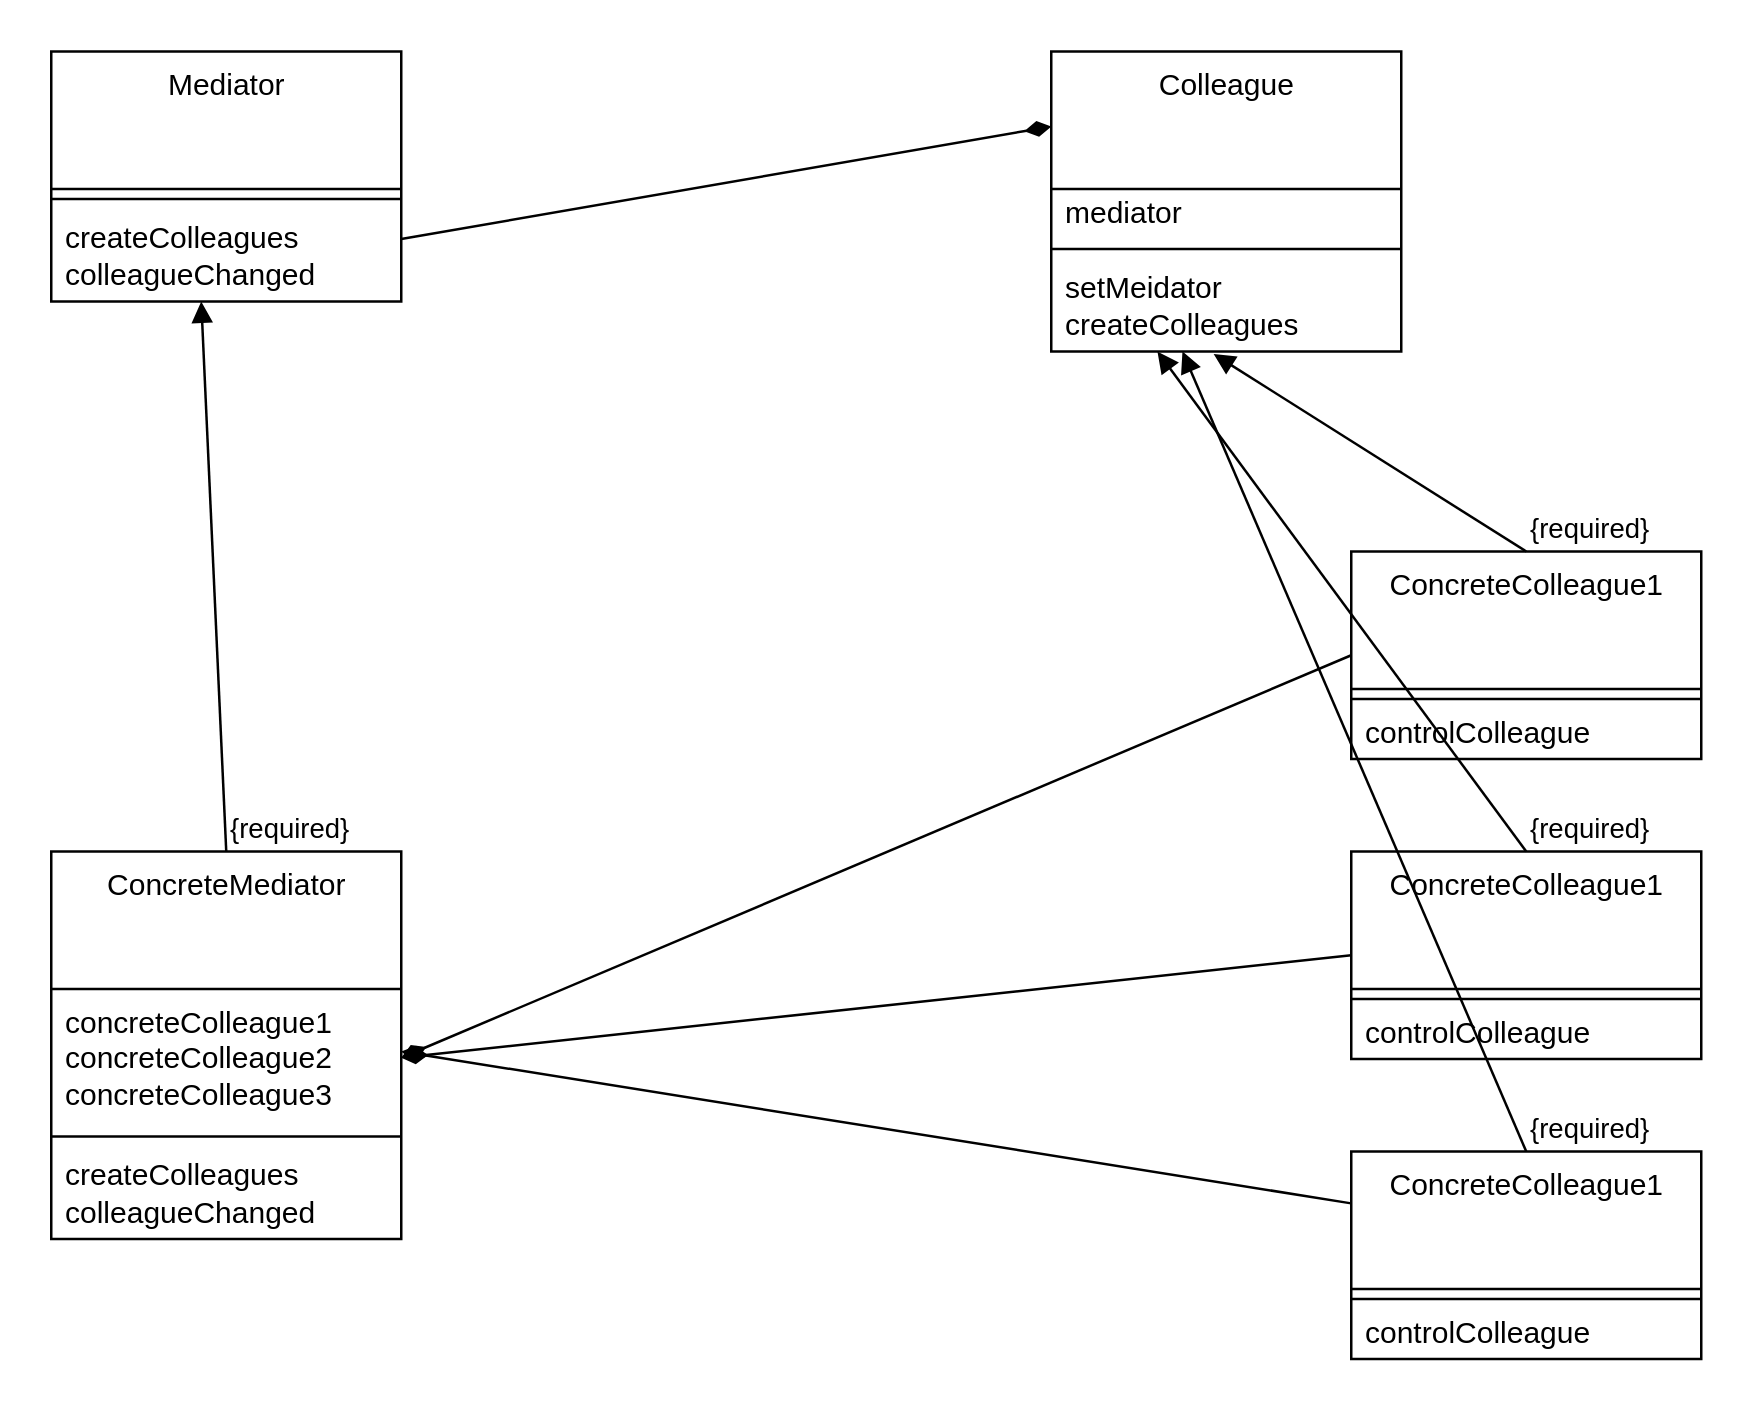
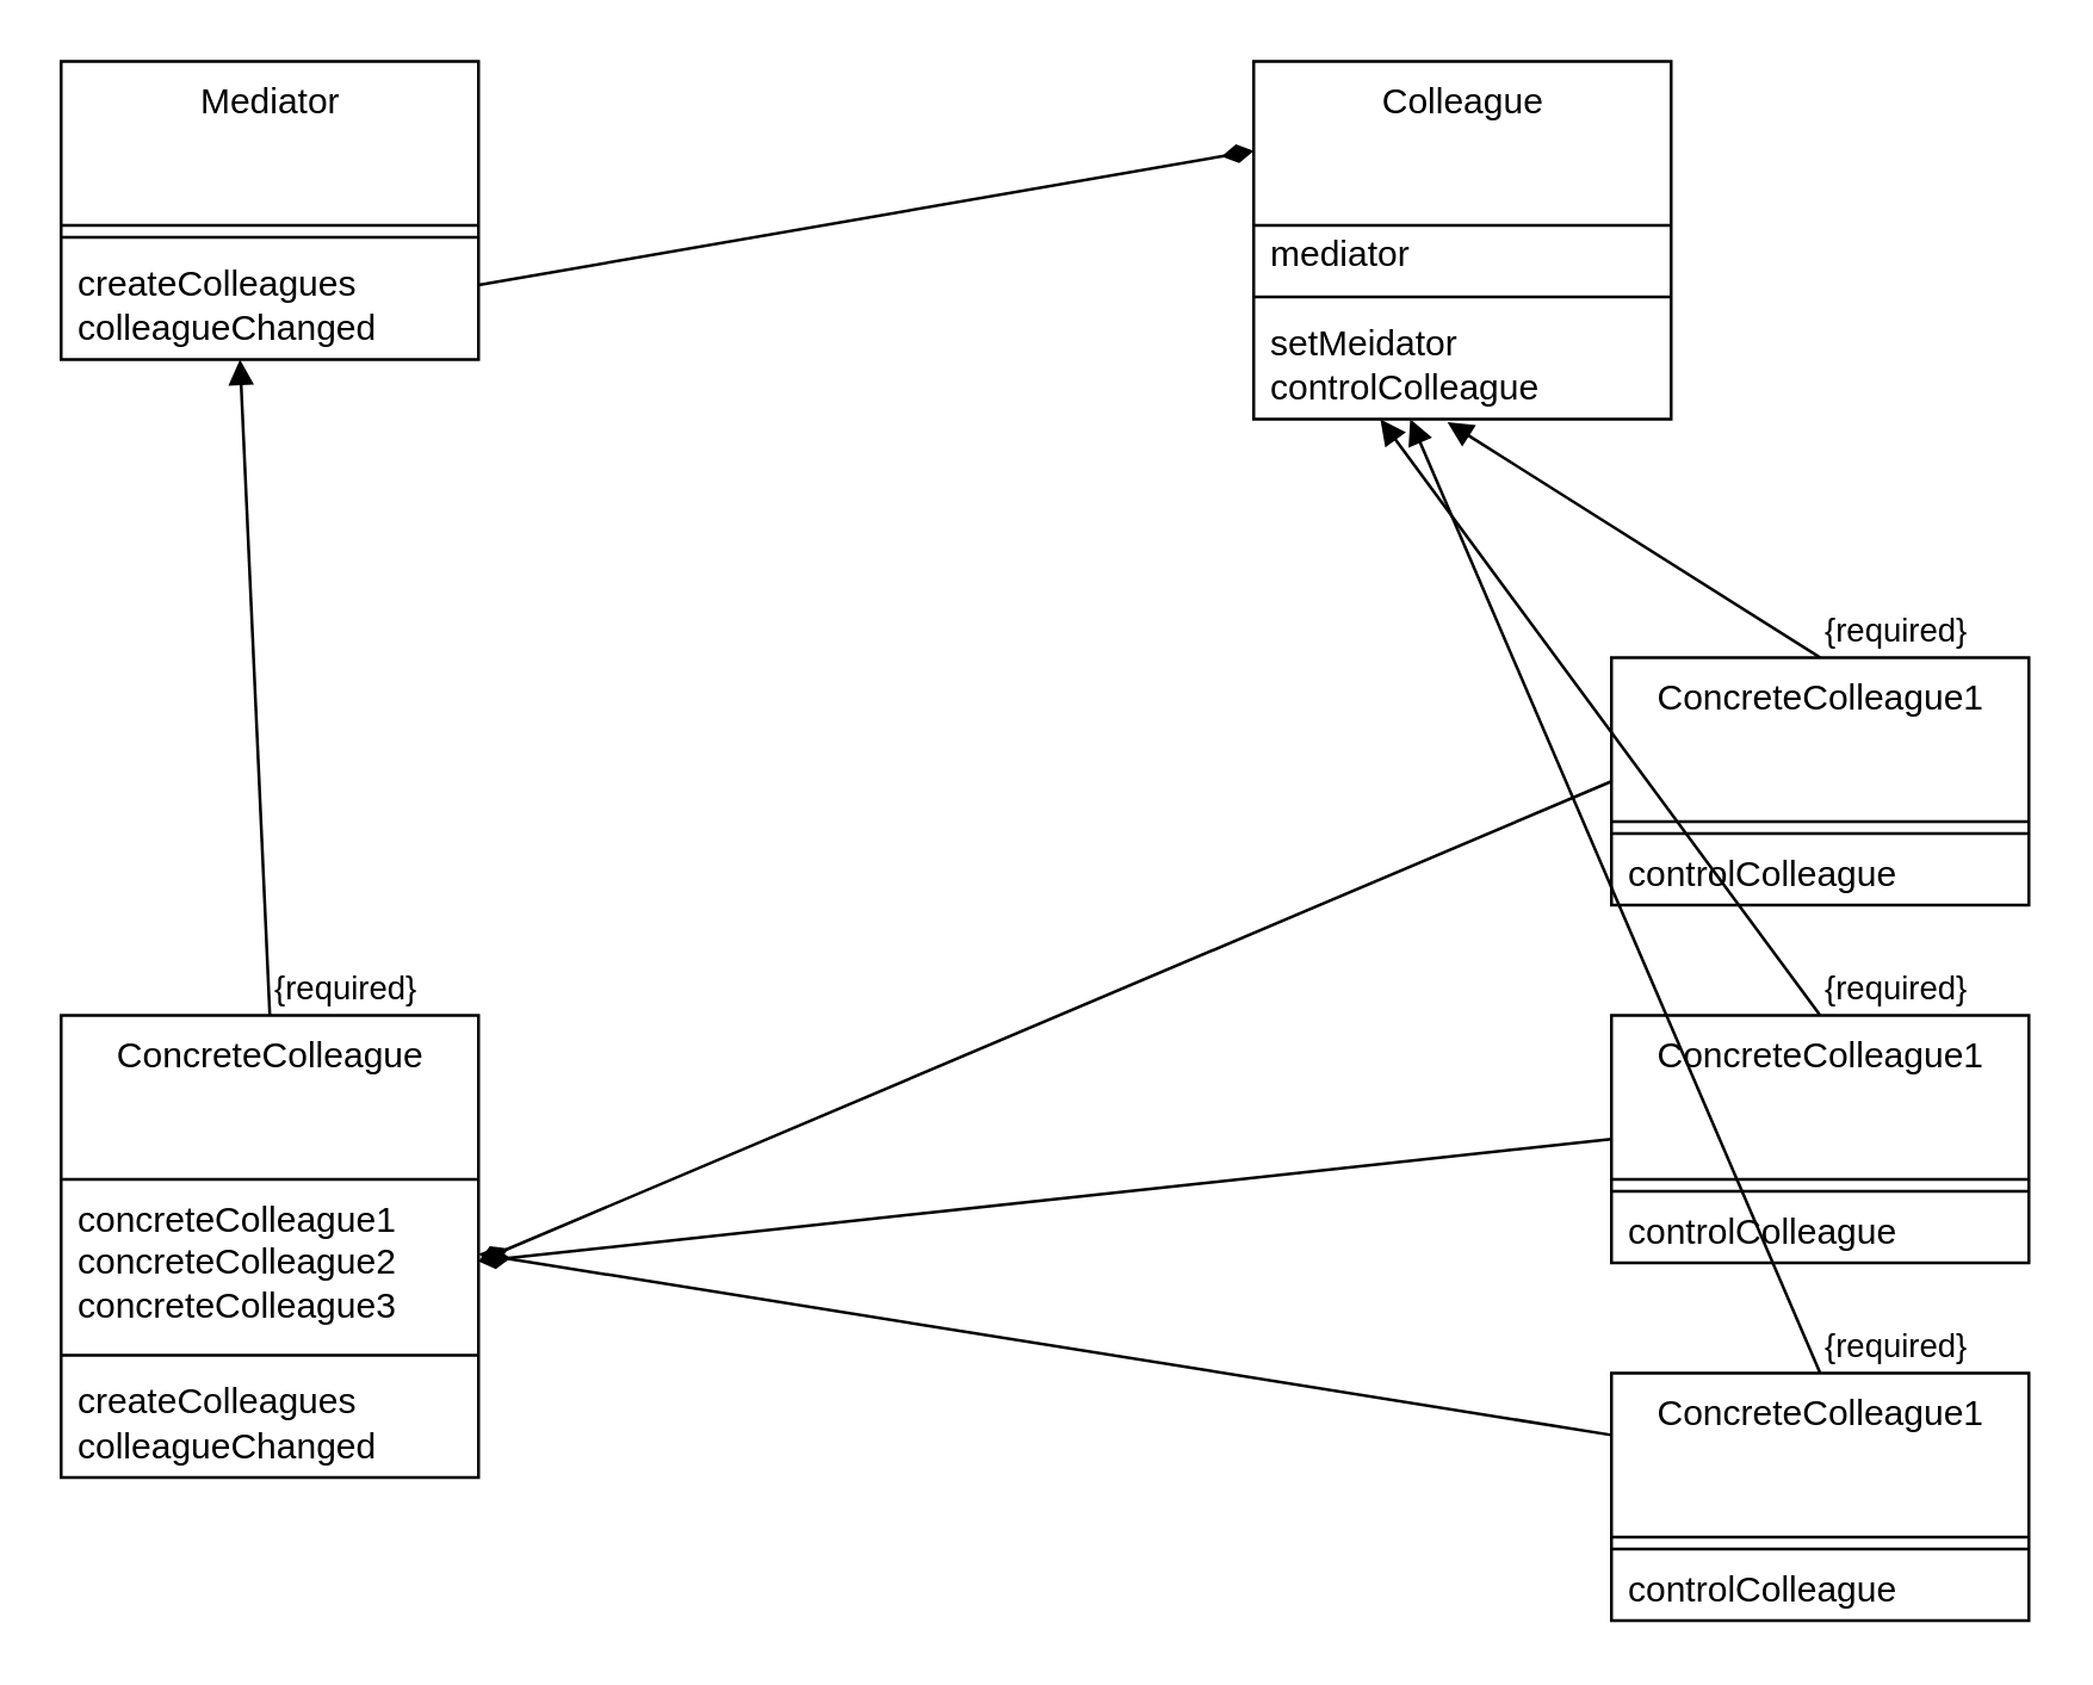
- <mxCell id="8" value="setMeidator&lt;br&gt;createColleagues" style="text;html=1;strokeColor=none;fillColor=none;align=left;verticalAlign=middle;spacingLeft=4;spacingRight=4;overflow=hidden;rotatable=0;points=[[0,0.5],[1,0.5]];portConstraint=eastwest;" vertex="1" parent="5"><mxGeometry y="83" width="140" height="37" as="geometry" /></mxCell>
+ <mxCell id="8" value="setMeidator&lt;br&gt;controlColleague" style="text;html=1;strokeColor=none;fillColor=none;align=left;verticalAlign=middle;spacingLeft=4;spacingRight=4;overflow=hidden;rotatable=0;points=[[0,0.5],[1,0.5]];portConstraint=eastwest;" vertex="1" parent="5"><mxGeometry y="83" width="140" height="37" as="geometry" /></mxCell>
- <mxCell id="12" value="ConcreteMediator" style="swimlane;fontStyle=0;align=center;verticalAlign=top;childLayout=stackLayout;horizontal=1;startSize=55;horizontalStack=0;resizeParent=1;resizeParentMax=0;resizeLast=0;collapsible=0;marginBottom=0;html=1;" vertex="1" parent="1"><mxGeometry x="20" y="340" width="140" height="155" as="geometry" /></mxCell>
+ <mxCell id="12" value="ConcreteColleague" style="swimlane;fontStyle=0;align=center;verticalAlign=top;childLayout=stackLayout;horizontal=1;startSize=55;horizontalStack=0;resizeParent=1;resizeParentMax=0;resizeLast=0;collapsible=0;marginBottom=0;html=1;" vertex="1" parent="1"><mxGeometry x="20" y="340" width="140" height="155" as="geometry" /></mxCell>
